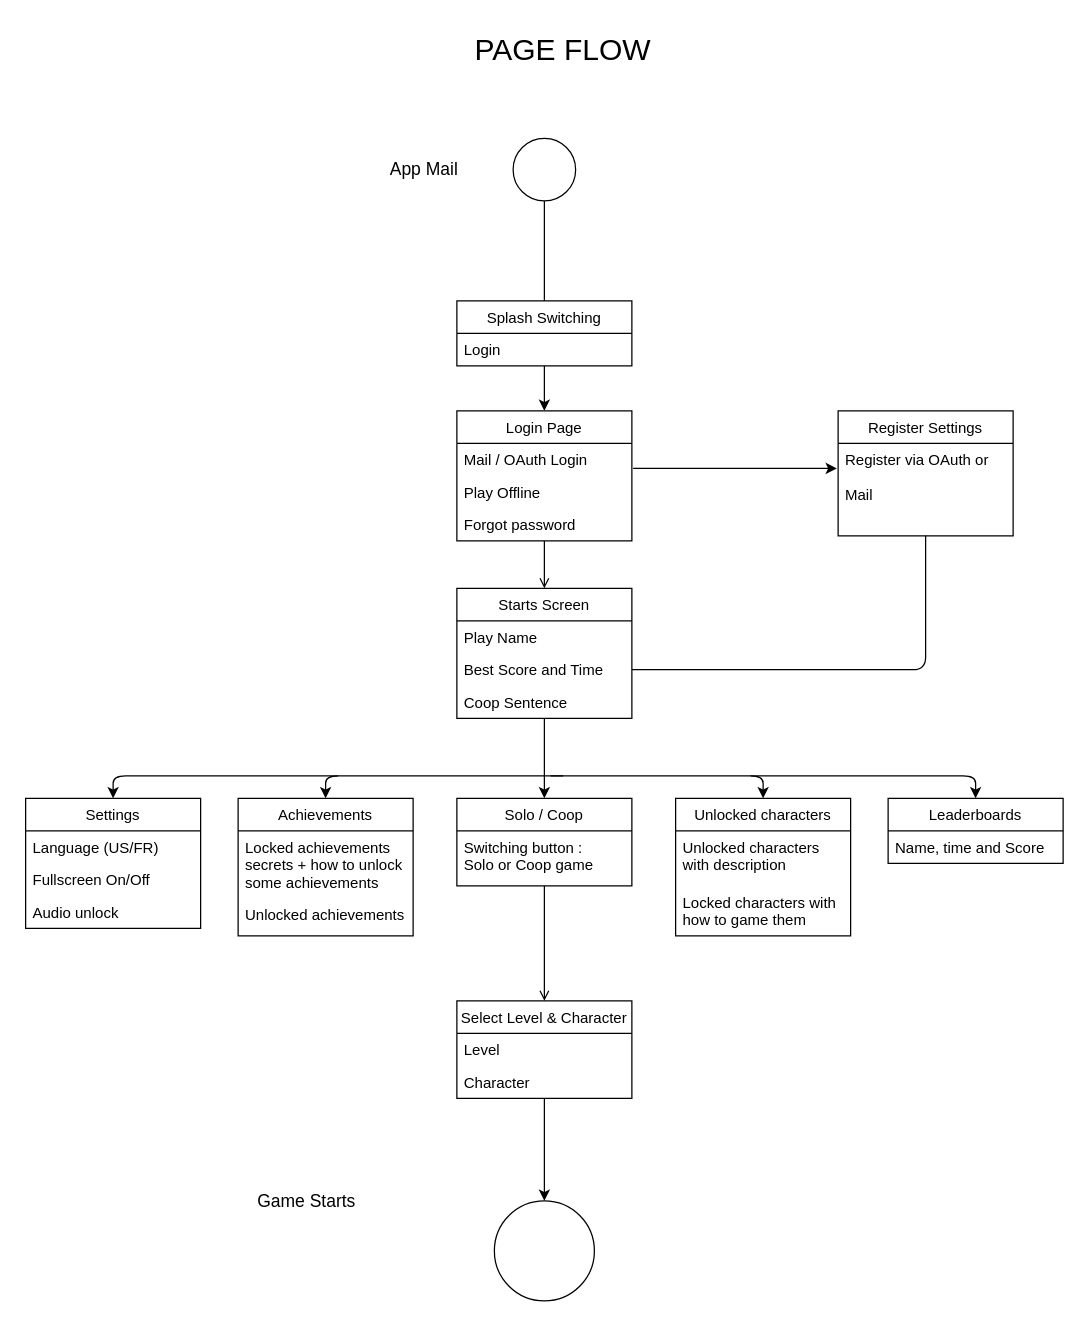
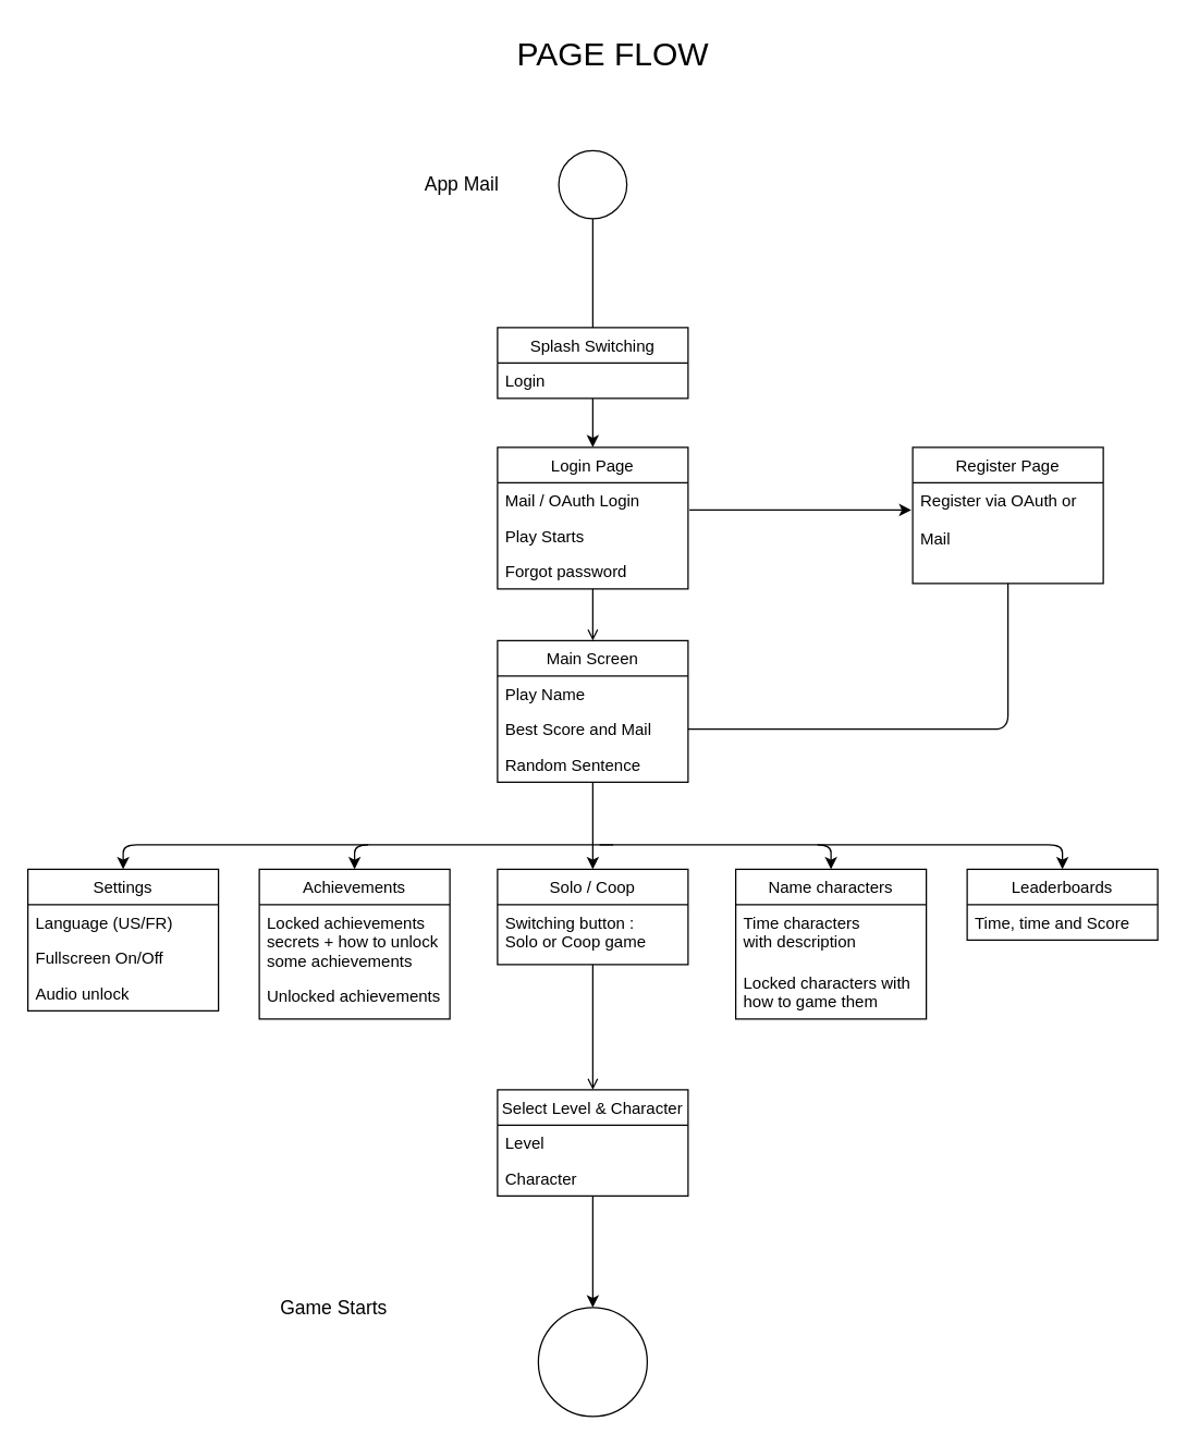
- <mxCell id="13" value="Register Settings" style="swimlane;fontStyle=0;childLayout=stackLayout;horizontal=1;startSize=26;fillColor=none;horizontalStack=0;resizeParent=1;resizeParentMax=0;resizeLast=0;collapsible=1;marginBottom=0;" parent="1" vertex="1"><mxGeometry x="670" y="327.944" width="140" height="100" as="geometry" /></mxCell>
+ <mxCell id="13" value="Register Page" style="swimlane;fontStyle=0;childLayout=stackLayout;horizontal=1;startSize=26;fillColor=none;horizontalStack=0;resizeParent=1;resizeParentMax=0;resizeLast=0;collapsible=1;marginBottom=0;" parent="1" vertex="1"><mxGeometry x="670" y="327.944" width="140" height="100" as="geometry" /></mxCell>
- <mxCell id="10" value="Play Offline" style="text;strokeColor=none;fillColor=none;align=left;verticalAlign=top;spacingLeft=4;spacingRight=4;overflow=hidden;rotatable=0;points=[[0,0.5],[1,0.5]];portConstraint=eastwest;" parent="8" vertex="1"><mxGeometry y="52" width="140" height="26" as="geometry" /></mxCell>
+ <mxCell id="10" value="Play Starts" style="text;strokeColor=none;fillColor=none;align=left;verticalAlign=top;spacingLeft=4;spacingRight=4;overflow=hidden;rotatable=0;points=[[0,0.5],[1,0.5]];portConstraint=eastwest;" parent="8" vertex="1"><mxGeometry y="52" width="140" height="26" as="geometry" /></mxCell>
- <mxCell id="42" value="Starts Screen" style="swimlane;fontStyle=0;childLayout=stackLayout;horizontal=1;startSize=26;fillColor=none;horizontalStack=0;resizeParent=1;resizeParentMax=0;resizeLast=0;collapsible=1;marginBottom=0;" vertex="1" parent="1"><mxGeometry x="365" y="470" width="140" height="104" as="geometry" /></mxCell>
+ <mxCell id="42" value="Main Screen" style="swimlane;fontStyle=0;childLayout=stackLayout;horizontal=1;startSize=26;fillColor=none;horizontalStack=0;resizeParent=1;resizeParentMax=0;resizeLast=0;collapsible=1;marginBottom=0;" vertex="1" parent="1"><mxGeometry x="365" y="470" width="140" height="104" as="geometry" /></mxCell>
- <mxCell id="44" value="Best Score and Time" style="text;strokeColor=none;fillColor=none;align=left;verticalAlign=top;spacingLeft=4;spacingRight=4;overflow=hidden;rotatable=0;points=[[0,0.5],[1,0.5]];portConstraint=eastwest;" vertex="1" parent="42"><mxGeometry y="52" width="140" height="26" as="geometry" /></mxCell>
+ <mxCell id="44" value="Best Score and Mail" style="text;strokeColor=none;fillColor=none;align=left;verticalAlign=top;spacingLeft=4;spacingRight=4;overflow=hidden;rotatable=0;points=[[0,0.5],[1,0.5]];portConstraint=eastwest;" vertex="1" parent="42"><mxGeometry y="52" width="140" height="26" as="geometry" /></mxCell>
- <mxCell id="45" value="Coop Sentence" style="text;strokeColor=none;fillColor=none;align=left;verticalAlign=top;spacingLeft=4;spacingRight=4;overflow=hidden;rotatable=0;points=[[0,0.5],[1,0.5]];portConstraint=eastwest;" vertex="1" parent="42"><mxGeometry y="78" width="140" height="26" as="geometry" /></mxCell>
+ <mxCell id="45" value="Random Sentence" style="text;strokeColor=none;fillColor=none;align=left;verticalAlign=top;spacingLeft=4;spacingRight=4;overflow=hidden;rotatable=0;points=[[0,0.5],[1,0.5]];portConstraint=eastwest;" vertex="1" parent="42"><mxGeometry y="78" width="140" height="26" as="geometry" /></mxCell>
- <mxCell id="24" value="Unlocked characters" style="swimlane;fontStyle=0;childLayout=stackLayout;horizontal=1;startSize=26;fillColor=none;horizontalStack=0;resizeParent=1;resizeParentMax=0;resizeLast=0;collapsible=1;marginBottom=0;" parent="1" vertex="1"><mxGeometry x="540" y="638" width="140" height="110" as="geometry" /></mxCell>
+ <mxCell id="24" value="Name characters" style="swimlane;fontStyle=0;childLayout=stackLayout;horizontal=1;startSize=26;fillColor=none;horizontalStack=0;resizeParent=1;resizeParentMax=0;resizeLast=0;collapsible=1;marginBottom=0;" parent="1" vertex="1"><mxGeometry x="540" y="638" width="140" height="110" as="geometry" /></mxCell>
- <mxCell id="25" value="Unlocked characters &#10;with description&#10;" style="text;strokeColor=none;fillColor=none;align=left;verticalAlign=top;spacingLeft=4;spacingRight=4;overflow=hidden;rotatable=0;points=[[0,0.5],[1,0.5]];portConstraint=eastwest;" parent="24" vertex="1"><mxGeometry y="26" width="140" height="44" as="geometry" /></mxCell>
+ <mxCell id="25" value="Time characters &#10;with description&#10;" style="text;strokeColor=none;fillColor=none;align=left;verticalAlign=top;spacingLeft=4;spacingRight=4;overflow=hidden;rotatable=0;points=[[0,0.5],[1,0.5]];portConstraint=eastwest;" parent="24" vertex="1"><mxGeometry y="26" width="140" height="44" as="geometry" /></mxCell>
- <mxCell id="40" value="Name, time and Score" style="text;strokeColor=none;fillColor=none;align=left;verticalAlign=top;spacingLeft=4;spacingRight=4;overflow=hidden;rotatable=0;points=[[0,0.5],[1,0.5]];portConstraint=eastwest;" parent="39" vertex="1"><mxGeometry y="26" width="140" height="26" as="geometry" /></mxCell>
+ <mxCell id="40" value="Time, time and Score" style="text;strokeColor=none;fillColor=none;align=left;verticalAlign=top;spacingLeft=4;spacingRight=4;overflow=hidden;rotatable=0;points=[[0,0.5],[1,0.5]];portConstraint=eastwest;" parent="39" vertex="1"><mxGeometry y="26" width="140" height="26" as="geometry" /></mxCell>
